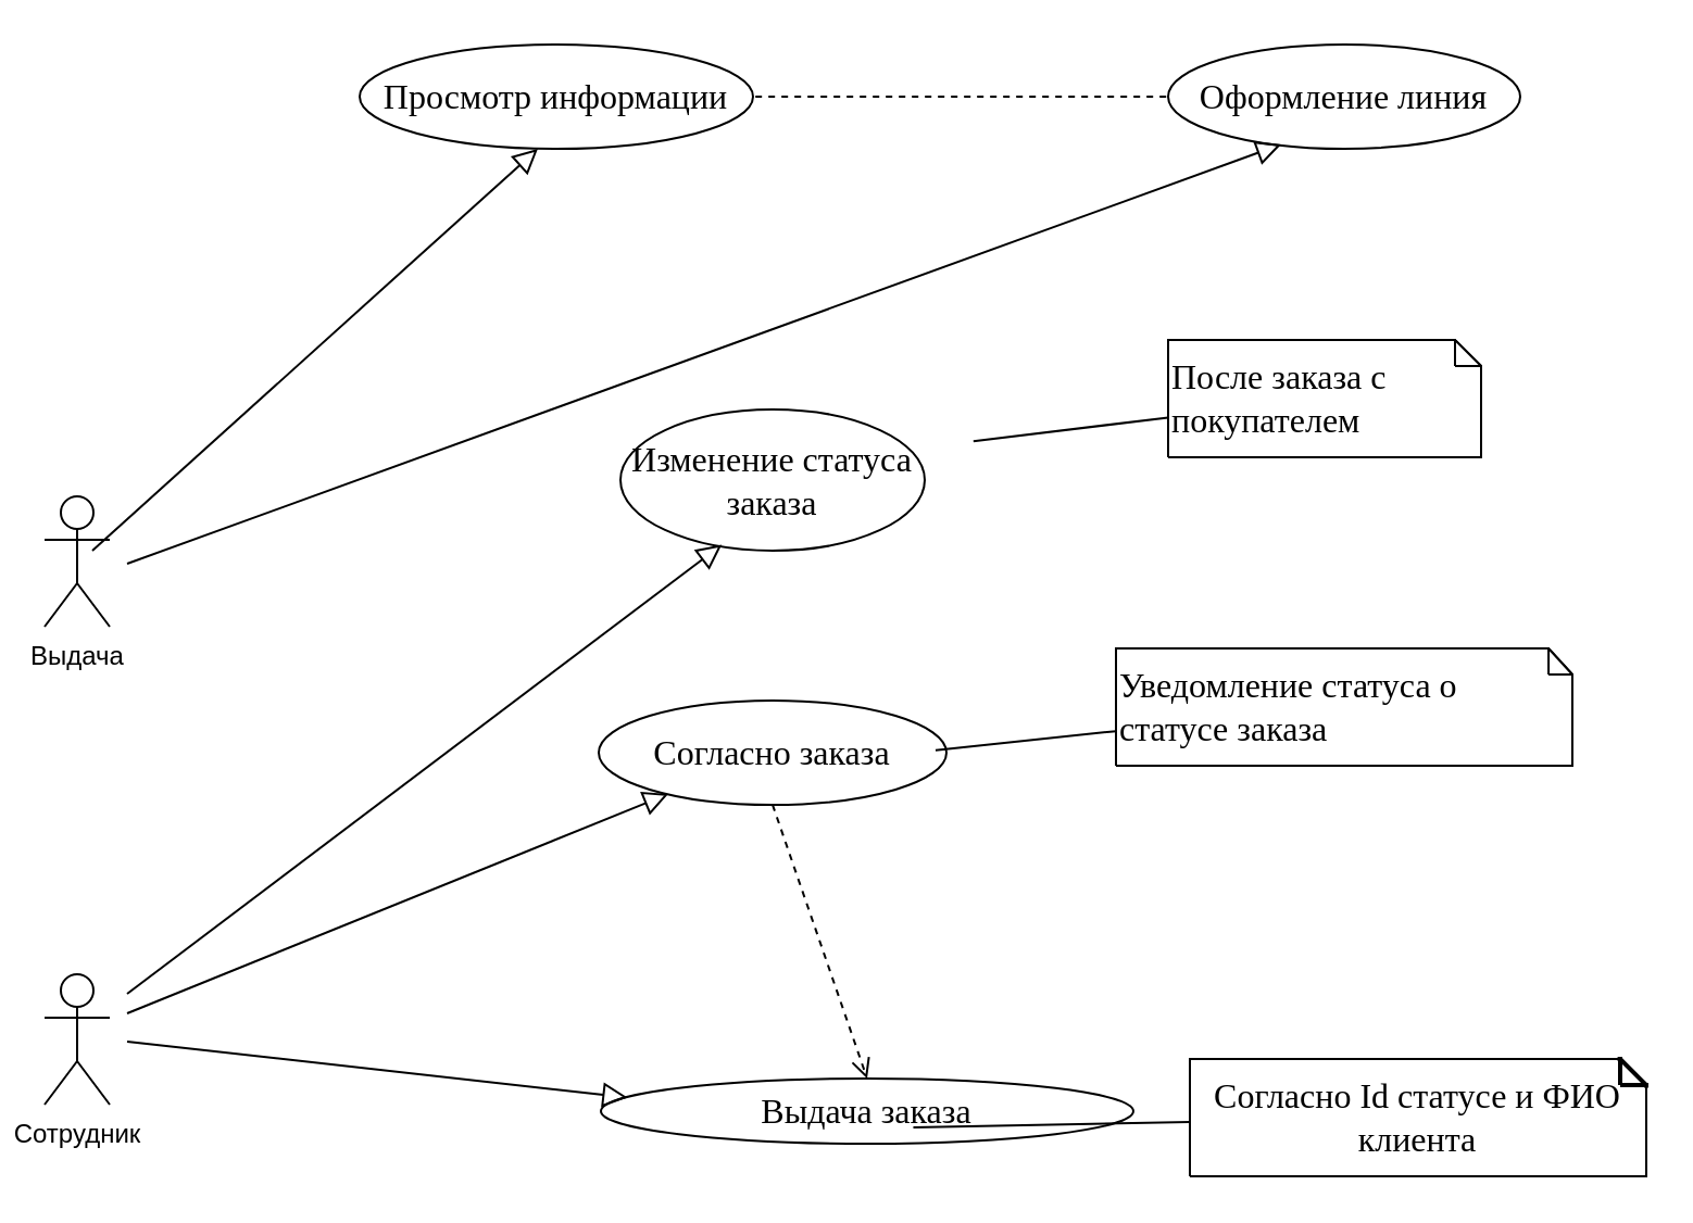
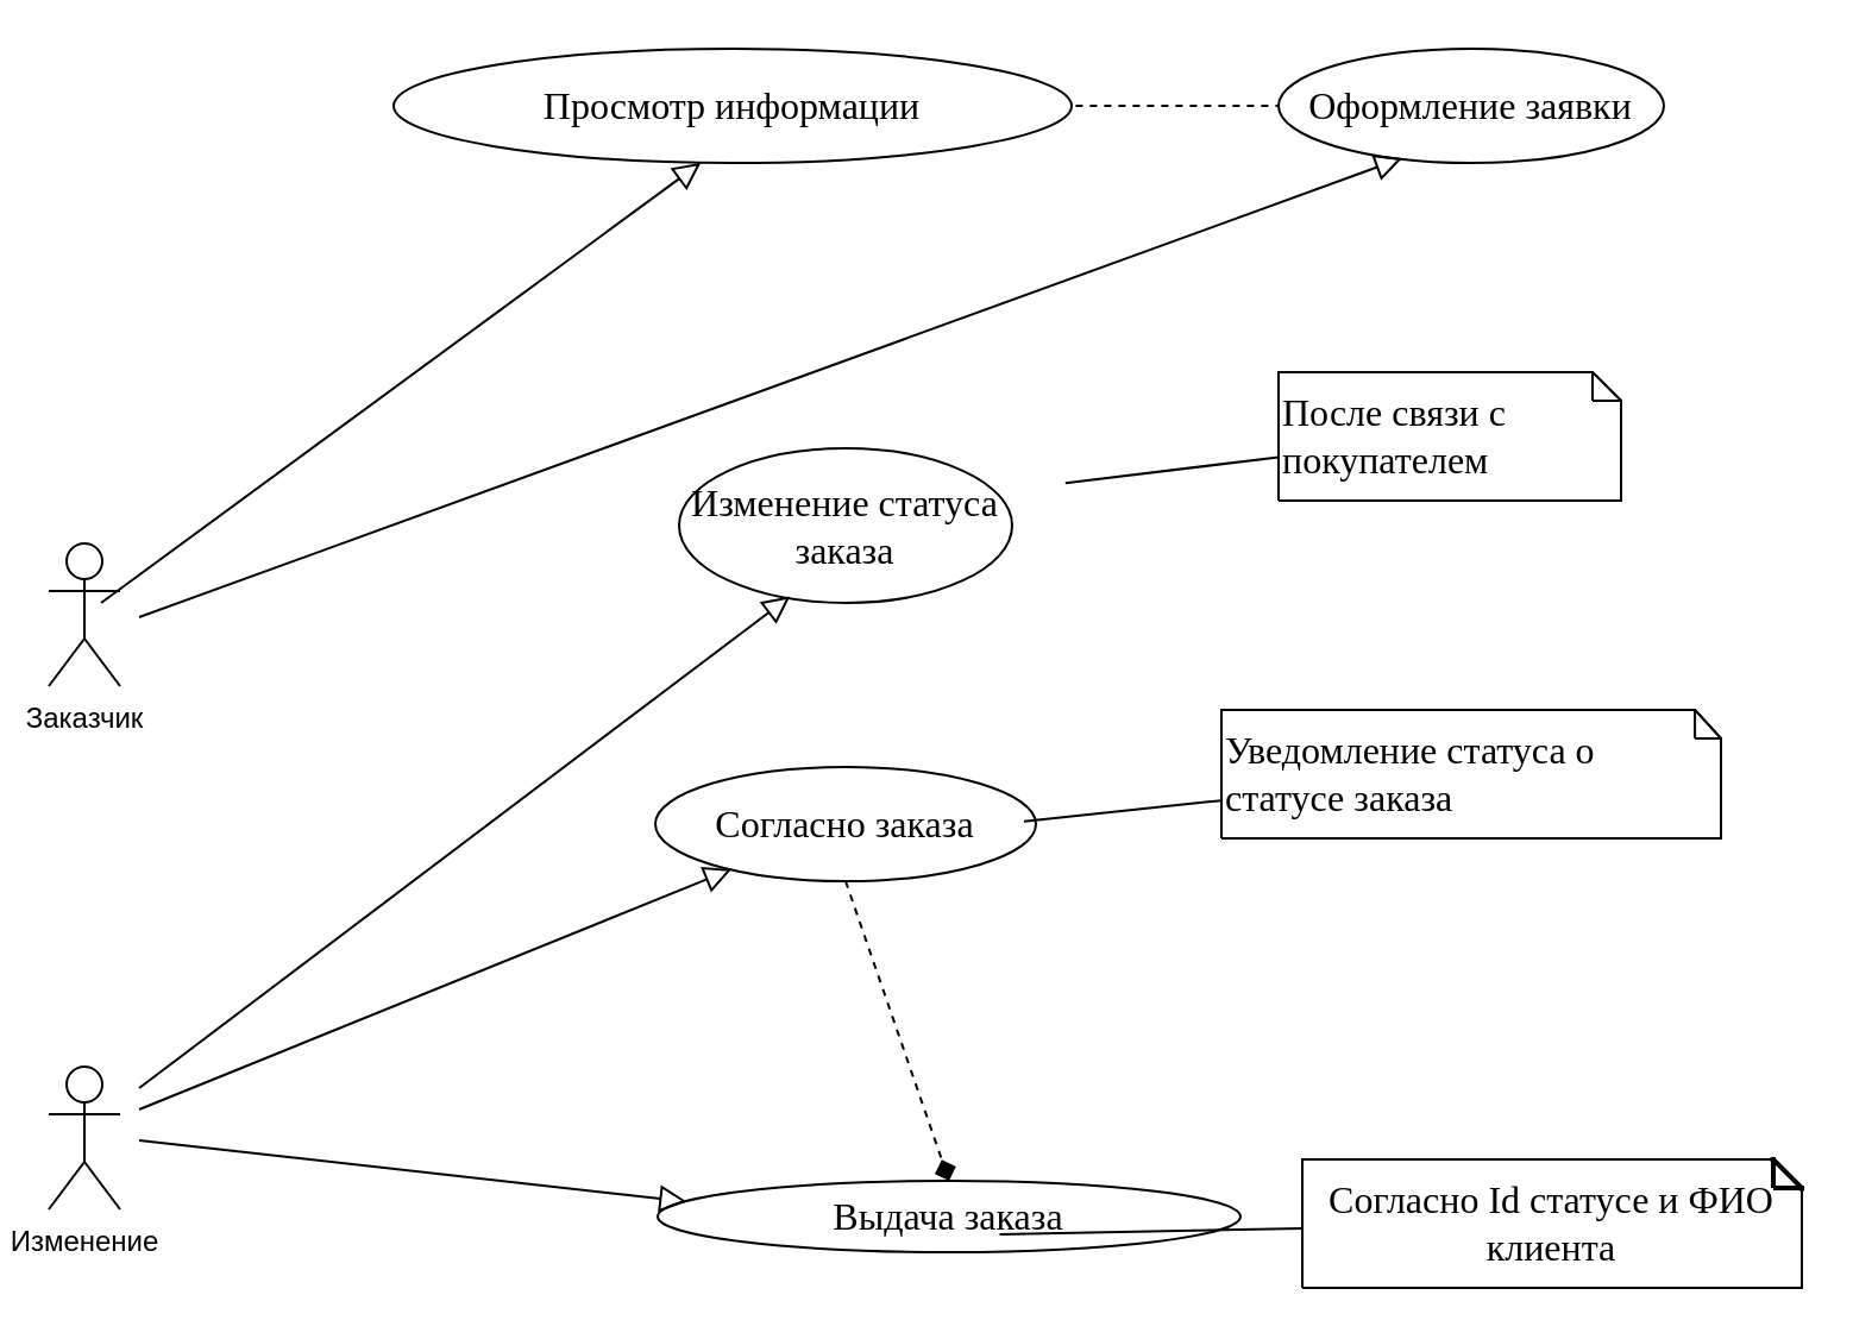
- <mxCell id="7" value="&lt;font style=&quot;font-size: 16px ; font-family: &amp;#34;calibri&amp;#34; ; direction: ltr ; letter-spacing: 0px ; line-height: 120% ; opacity: 1&quot;&gt;Просмотр информации&lt;br&gt;&lt;/font&gt;" style="verticalAlign=middle;align=center;vsdxID=42;fillColor=#FFFFFF;gradientColor=none;shape=stencil(vVHLDsIgEPwajiQI6RfU+h8bu22JCGRB2/69kG1iazx58DazM/vIjjBtmiCi0CplCjecbZ8nYc5Ca+snJJsLEqYTph0C4Ujh4XvmEaqzont41gkL96naodXKrGF6YSfQtUi0OXXDVlqPfJNP6usotUhYbJIUMmQb/GGrAxpRljVycDBuc1hKM2LclX8/7H9nFfB+82Cd45T2+mcspcSRmu4F);labelBackgroundColor=none;rounded=0;html=1;whiteSpace=wrap;" parent="1" vertex="1"><mxGeometry x="165" y="20" width="181" height="48" as="geometry" /></mxCell>
+ <mxCell id="7" value="&lt;font style=&quot;font-size: 16px ; font-family: &amp;#34;calibri&amp;#34; ; direction: ltr ; letter-spacing: 0px ; line-height: 120% ; opacity: 1&quot;&gt;Просмотр информации&lt;br&gt;&lt;/font&gt;" style="verticalAlign=middle;align=center;vsdxID=42;fillColor=#FFFFFF;gradientColor=none;shape=stencil(vVHLDsIgEPwajiQI6RfU+h8bu22JCGRB2/69kG1iazx58DazM/vIjjBtmiCi0CplCjecbZ8nYc5Ca+snJJsLEqYTph0C4Ujh4XvmEaqzont41gkL96naodXKrGF6YSfQtUi0OXXDVlqPfJNP6usotUhYbJIUMmQb/GGrAxpRljVycDBuc1hKM2LclX8/7H9nFfB+82Cd45T2+mcspcSRmu4F);labelBackgroundColor=none;rounded=0;html=1;whiteSpace=wrap;" parent="1" vertex="1"><mxGeometry x="165" y="20" width="285" height="48" as="geometry" /></mxCell>
- <mxCell id="2" value="&lt;font style=&quot;font-size:16px;font-family:Calibri;color:#000000;direction:ltr;letter-spacing:0px;line-height:120%;opacity:1&quot;&gt;Оформление линия&lt;br/&gt;&lt;/font&gt;" style="verticalAlign=middle;align=center;vsdxID=2;fillColor=#FFFFFF;gradientColor=none;shape=stencil(vVHLDsIgEPwajiQI6RfU+h8bu22JCGRB2/69kG1iazx58DazM/vIjjBtmiCi0CplCjecbZ8nYc5Ca+snJJsLEqYTph0C4Ujh4XvmEaqzont41gkL96naodXKrGF6YSfQtUi0OXXDVlqPfJNP6usotUhYbJIUMmQb/GGrAxpRljVycDBuc1hKM2LclX8/7H9nFfB+82Cd45T2+mcspcSRmu4F);labelBackgroundColor=none;rounded=0;html=1;whiteSpace=wrap;" parent="1" vertex="1"><mxGeometry x="537" y="20" width="162" height="48" as="geometry" /></mxCell>
+ <mxCell id="2" value="&lt;font style=&quot;font-size:16px;font-family:Calibri;color:#000000;direction:ltr;letter-spacing:0px;line-height:120%;opacity:1&quot;&gt;Оформление заявки&lt;br/&gt;&lt;/font&gt;" style="verticalAlign=middle;align=center;vsdxID=2;fillColor=#FFFFFF;gradientColor=none;shape=stencil(vVHLDsIgEPwajiQI6RfU+h8bu22JCGRB2/69kG1iazx58DazM/vIjjBtmiCi0CplCjecbZ8nYc5Ca+snJJsLEqYTph0C4Ujh4XvmEaqzont41gkL96naodXKrGF6YSfQtUi0OXXDVlqPfJNP6usotUhYbJIUMmQb/GGrAxpRljVycDBuc1hKM2LclX8/7H9nFfB+82Cd45T2+mcspcSRmu4F);labelBackgroundColor=none;rounded=0;html=1;whiteSpace=wrap;" parent="1" vertex="1"><mxGeometry x="537" y="20" width="162" height="48" as="geometry" /></mxCell>
- <mxCell id="10" value="&lt;p style=&quot;align:left;margin-left:0;margin-right:0;margin-top:0px;margin-bottom:0px;text-indent:0;valign:middle;direction:ltr;&quot;&gt;&lt;font style=&quot;font-size:16px;font-family:Calibri;color:#000000;direction:ltr;letter-spacing:0px;line-height:120%;opacity:1&quot;&gt;После заказа с покупателем&lt;br/&gt;&lt;/font&gt;&lt;/p&gt;" style="text;vsdxID=26;fillColor=none;gradientColor=none;labelBackgroundColor=none;rounded=0;html=1;whiteSpace=wrap;verticalAlign=middle;align=left;strokeColor=none;;html=1;" parent="8" vertex="1"><mxGeometry y="1.03" width="144" height="51.93" as="geometry" /></mxCell>
+ <mxCell id="10" value="&lt;p style=&quot;align:left;margin-left:0;margin-right:0;margin-top:0px;margin-bottom:0px;text-indent:0;valign:middle;direction:ltr;&quot;&gt;&lt;font style=&quot;font-size:16px;font-family:Calibri;color:#000000;direction:ltr;letter-spacing:0px;line-height:120%;opacity:1&quot;&gt;После связи с покупателем&lt;br/&gt;&lt;/font&gt;&lt;/p&gt;" style="text;vsdxID=26;fillColor=none;gradientColor=none;labelBackgroundColor=none;rounded=0;html=1;whiteSpace=wrap;verticalAlign=middle;align=left;strokeColor=none;;html=1;" parent="8" vertex="1"><mxGeometry y="1.03" width="144" height="51.93" as="geometry" /></mxCell>
- <mxCell id="24" value="Выдача" style="shape=umlActor;verticalLabelPosition=bottom;labelBackgroundColor=#ffffff;verticalAlign=top;html=1;outlineConnect=0;strokeWidth=1;align=center;" parent="1" vertex="1"><mxGeometry x="20" y="228" width="30" height="60" as="geometry" /></mxCell>
+ <mxCell id="24" value="Заказчик" style="shape=umlActor;verticalLabelPosition=bottom;labelBackgroundColor=#ffffff;verticalAlign=top;html=1;outlineConnect=0;strokeWidth=1;align=center;" parent="1" vertex="1"><mxGeometry x="20" y="228" width="30" height="60" as="geometry" /></mxCell>
- <mxCell id="21" style="vsdxID=37;edgeStyle=none;dashed=1;startArrow=none;endArrow=open;startSize=2;endSize=7;spacingTop=0;spacingBottom=0;spacingLeft=0;spacingRight=0;verticalAlign=middle;html=1;labelBackgroundColor=#ffffff;rounded=0;exitX=0.5;exitY=1;exitDx=0;exitDy=0;exitPerimeter=0;entryX=0.5;entryY=0;entryDx=0;entryDy=0;entryPerimeter=0;" parent="1" source="5" target="6" edge="1"><mxGeometry relative="1" as="geometry"><mxPoint x="9" as="offset" /><Array as="points" /></mxGeometry></mxCell>
+ <mxCell id="21" style="vsdxID=37;edgeStyle=none;dashed=1;startArrow=none;endArrow=diamond;startSize=2;endSize=7;spacingTop=0;spacingBottom=0;spacingLeft=0;spacingRight=0;verticalAlign=middle;html=1;labelBackgroundColor=#ffffff;rounded=0;exitX=0.5;exitY=1;exitDx=0;exitDy=0;exitPerimeter=0;entryX=0.5;entryY=0;entryDx=0;entryDy=0;entryPerimeter=0;" parent="1" source="5" target="6" edge="1"><mxGeometry relative="1" as="geometry"><mxPoint x="9" as="offset" /><Array as="points" /></mxGeometry></mxCell>
- <mxCell id="25" value="Сотрудник" style="shape=umlActor;verticalLabelPosition=bottom;labelBackgroundColor=#ffffff;verticalAlign=top;html=1;outlineConnect=0;strokeWidth=1;align=center;" parent="1" vertex="1"><mxGeometry x="20" y="448" width="30" height="60" as="geometry" /></mxCell>
+ <mxCell id="25" value="Изменение" style="shape=umlActor;verticalLabelPosition=bottom;labelBackgroundColor=#ffffff;verticalAlign=top;html=1;outlineConnect=0;strokeWidth=1;align=center;" parent="1" vertex="1"><mxGeometry x="20" y="448" width="30" height="60" as="geometry" /></mxCell>
